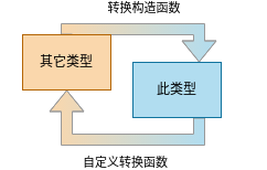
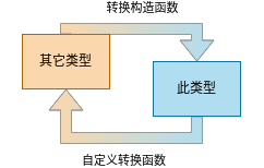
- <mxCell id="7" value="&lt;font face=&quot;consolas&quot;&gt;此类型&lt;/font&gt;" style="rounded=0;whiteSpace=wrap;html=1;fillColor=#b1ddf0;strokeColor=#10739e;" parent="1" vertex="1"><mxGeometry x="120" y="50" width="80" height="50" as="geometry" /></mxCell>
+ <mxCell id="7" value="&lt;font face=&quot;consolas&quot;&gt;此类型&lt;/font&gt;" style="rounded=0;whiteSpace=wrap;html=1;fillColor=#b1ddf0;strokeColor=#10739e;" parent="1" vertex="1"><mxGeometry x="140" y="50" width="80" height="50" as="geometry" /></mxCell>
